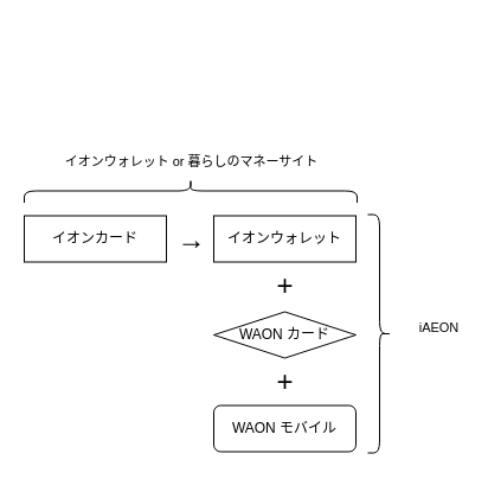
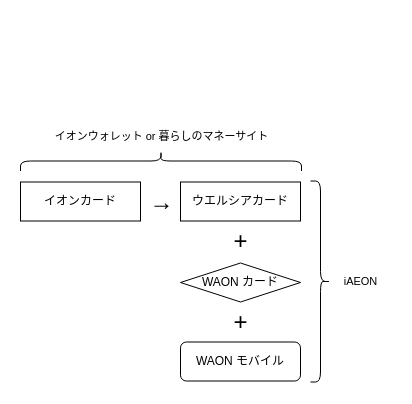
- <mxCell id="4" value="イオンウォレット" style="rounded=0;whiteSpace=wrap;html=1;fillColor=none;" parent="1" vertex="1"><mxGeometry x="180" y="181.5" width="120" height="39" as="geometry" /></mxCell>
+ <mxCell id="4" value="ウエルシアカード" style="rounded=0;whiteSpace=wrap;html=1;fillColor=none;" parent="1" vertex="1"><mxGeometry x="180" y="181.5" width="120" height="39" as="geometry" /></mxCell>
- <mxCell id="11" value="iAEON" style="text;html=1;align=center;verticalAlign=middle;resizable=0;points=[];autosize=1;strokeColor=none;fillColor=none;fontSize=11;" parent="1" vertex="1"><mxGeometry x="340" y="261" width="60" height="30" as="geometry" /></mxCell>
+ <mxCell id="11" value="iAEON" style="text;html=1;align=center;verticalAlign=middle;resizable=0;points=[];autosize=1;strokeColor=none;fillColor=none;fontSize=11;" parent="1" vertex="1"><mxGeometry x="330" y="266" width="60" height="30" as="geometry" /></mxCell>
